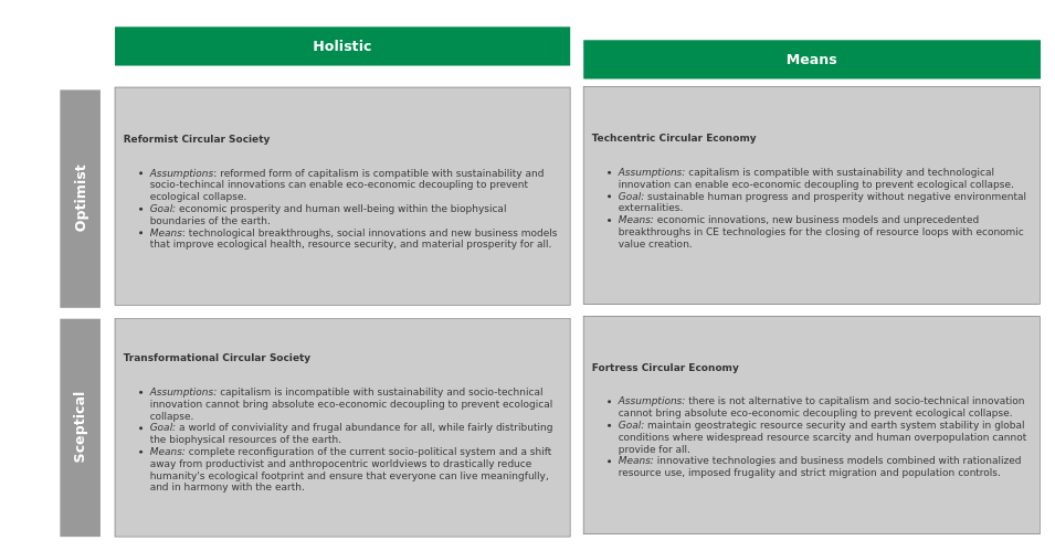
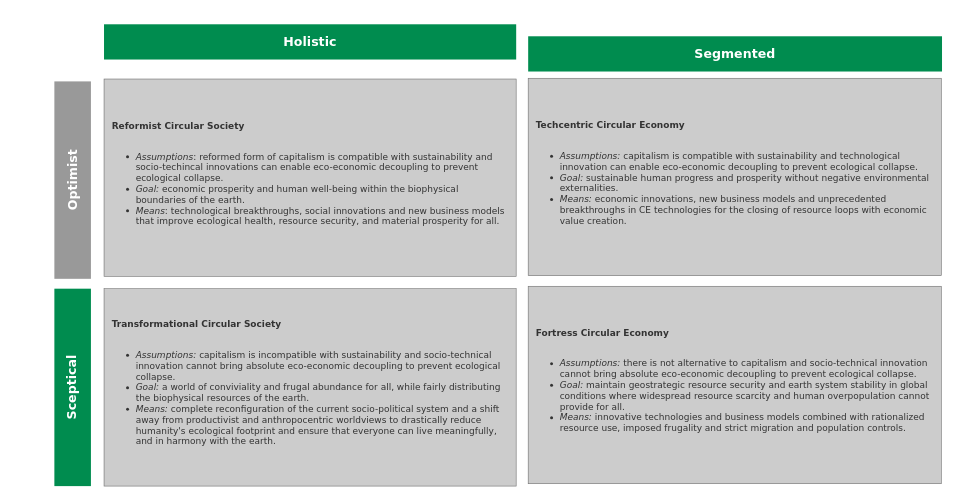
- <mxCell id="8" value="Means" style="html=1;fillColor=#008C4F;strokeColor=none;shadow=0;fontSize=21;fontColor=#FFFFFF;align=center;fontStyle=1;whiteSpace=wrap;rounded=0;fontFamily=Dejavu Sans;" parent="2" vertex="1"><mxGeometry x="860" y="40" width="690" height="58.75" as="geometry" /></mxCell>
+ <mxCell id="8" value="Segmented" style="html=1;fillColor=#008C4F;strokeColor=none;shadow=0;fontSize=21;fontColor=#FFFFFF;align=center;fontStyle=1;whiteSpace=wrap;rounded=0;fontFamily=Dejavu Sans;" parent="2" vertex="1"><mxGeometry x="860" y="40" width="690" height="58.75" as="geometry" /></mxCell>
- <mxCell id="6" value="Sceptical" style="html=1;fillColor=#999999;strokeColor=none;shadow=0;fontSize=21;fontColor=#FFFFFF;align=center;fontStyle=1;whiteSpace=wrap;horizontal=0;rounded=0;fontFamily=Dejavu Sans;" parent="2" vertex="1"><mxGeometry x="70" y="460.83" width="60.95" height="329.17" as="geometry" /></mxCell>
+ <mxCell id="6" value="Sceptical" style="html=1;fillColor=#008C4F;strokeColor=none;shadow=0;fontSize=21;fontColor=#FFFFFF;align=center;fontStyle=1;whiteSpace=wrap;horizontal=0;rounded=0;fontFamily=Dejavu Sans;" parent="2" vertex="1"><mxGeometry x="70" y="460.83" width="60.95" height="329.17" as="geometry" /></mxCell>
